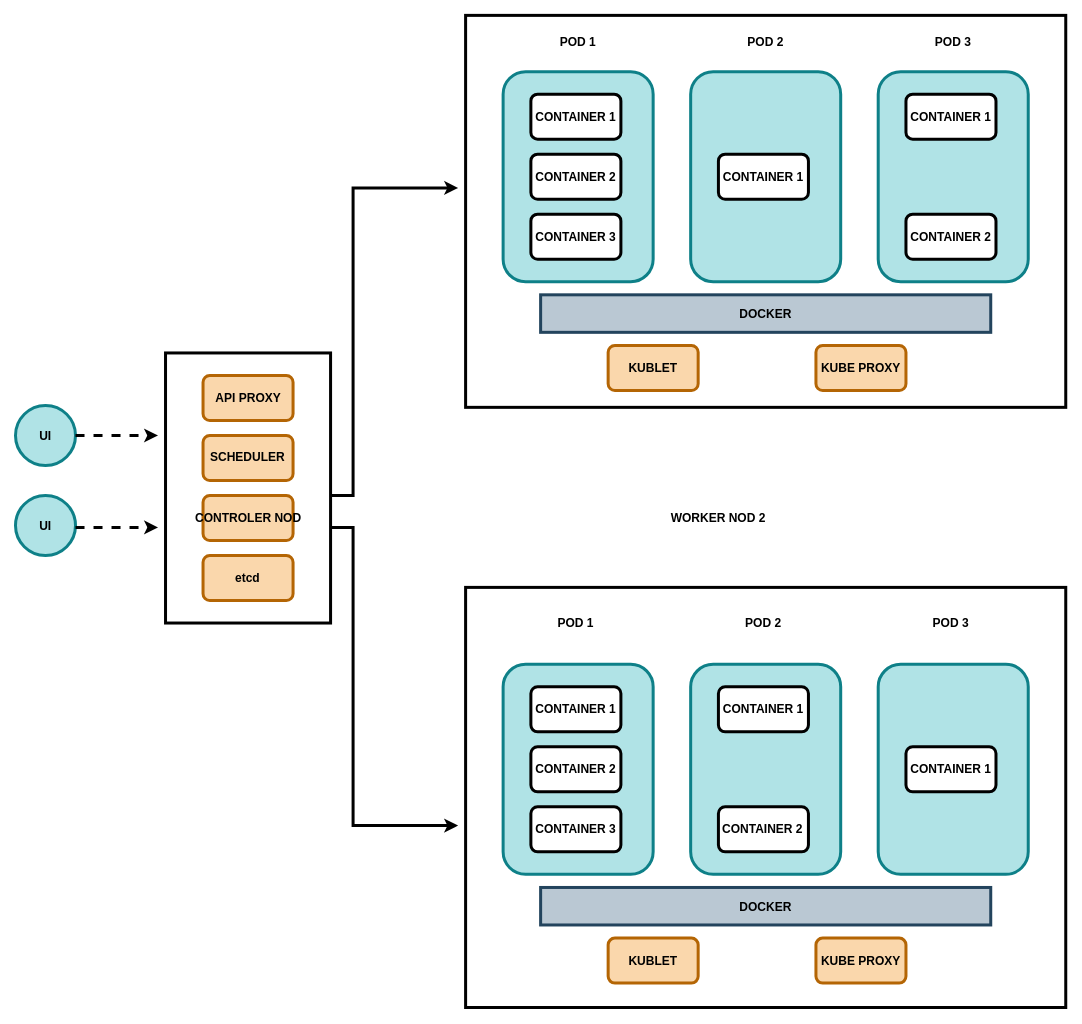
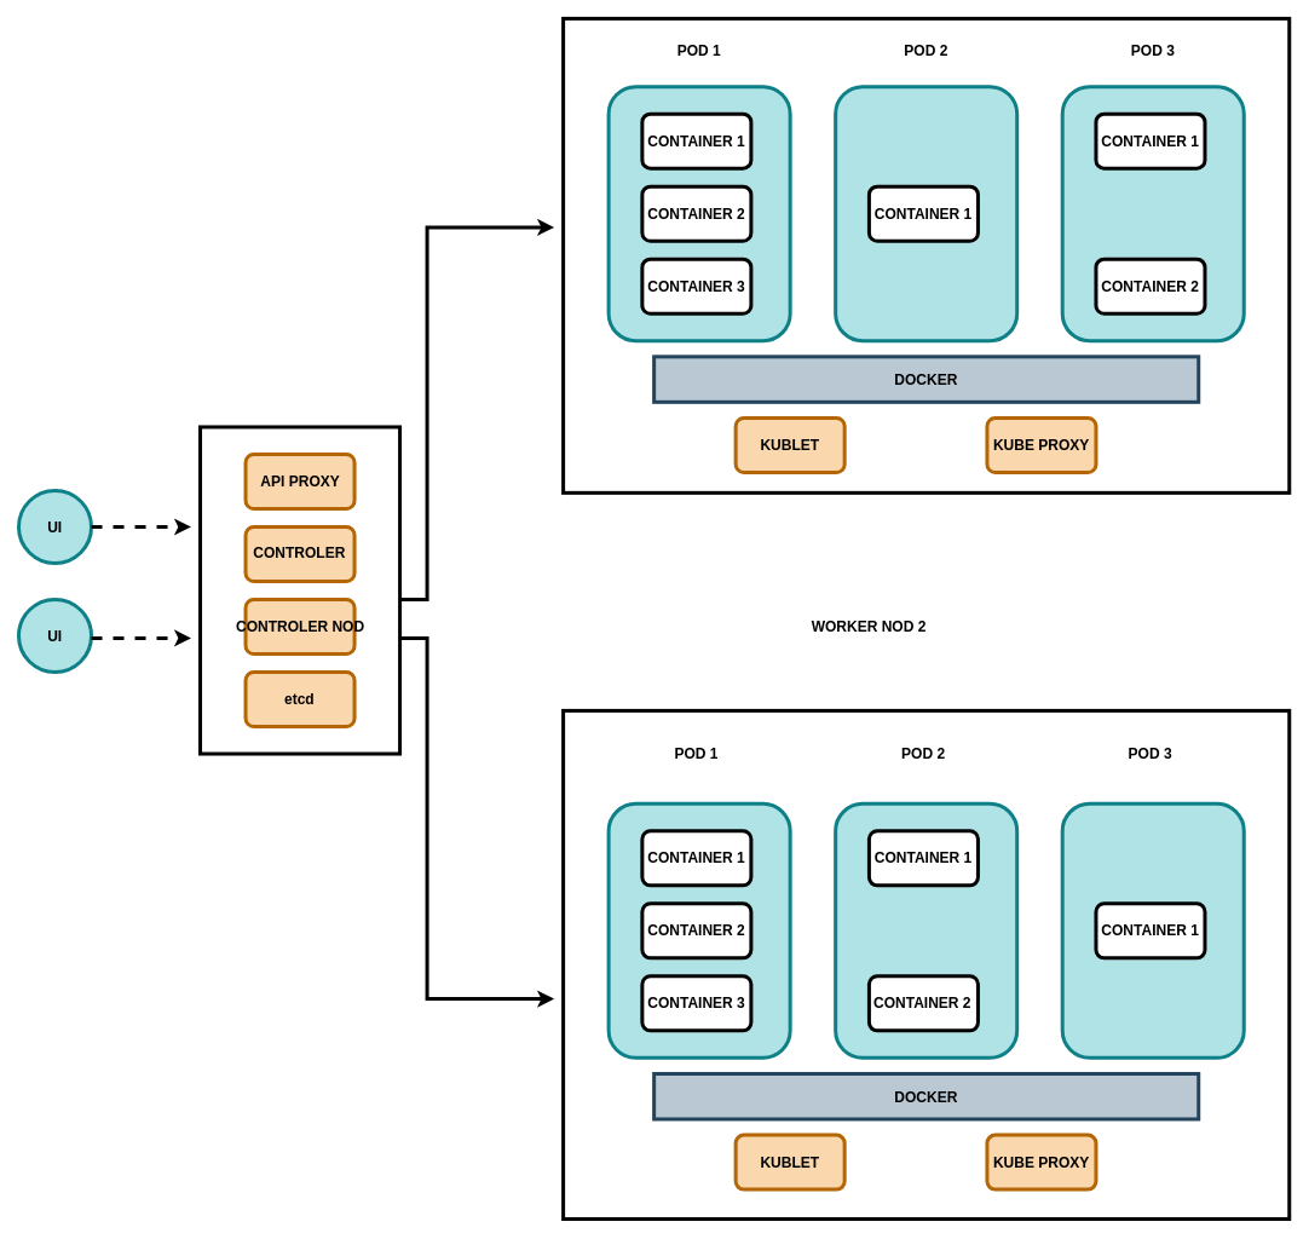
- <mxCell id="14" value="SCHEDULER" style="text;html=1;strokeColor=none;fillColor=none;align=center;verticalAlign=middle;whiteSpace=wrap;rounded=0;fontSize=16;fontStyle=1" vertex="1" parent="1"><mxGeometry x="249" y="595" width="161" height="25" as="geometry" /></mxCell>
+ <mxCell id="14" value="CONTROLER" style="text;html=1;strokeColor=none;fillColor=none;align=center;verticalAlign=middle;whiteSpace=wrap;rounded=0;fontSize=16;fontStyle=1" vertex="1" parent="1"><mxGeometry x="249" y="595" width="161" height="25" as="geometry" /></mxCell>
